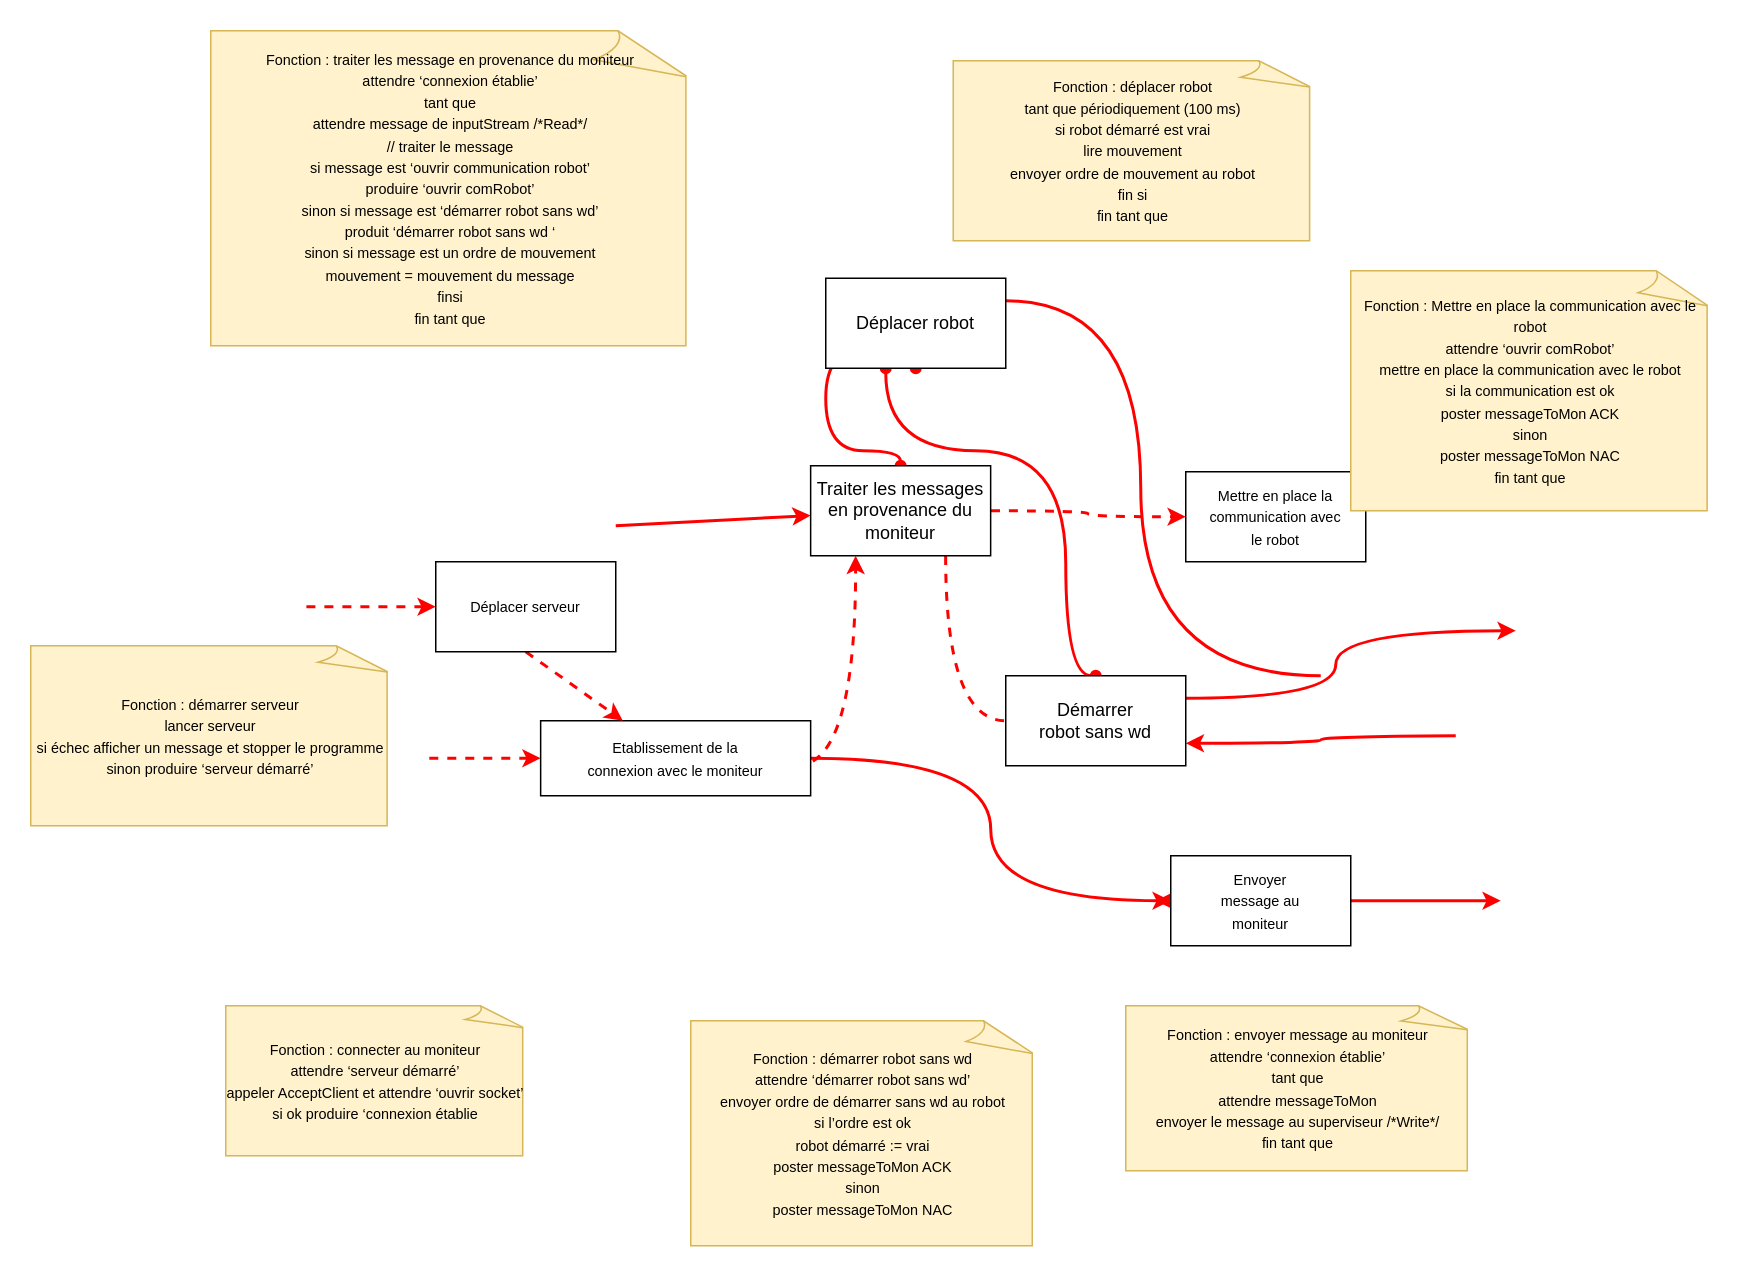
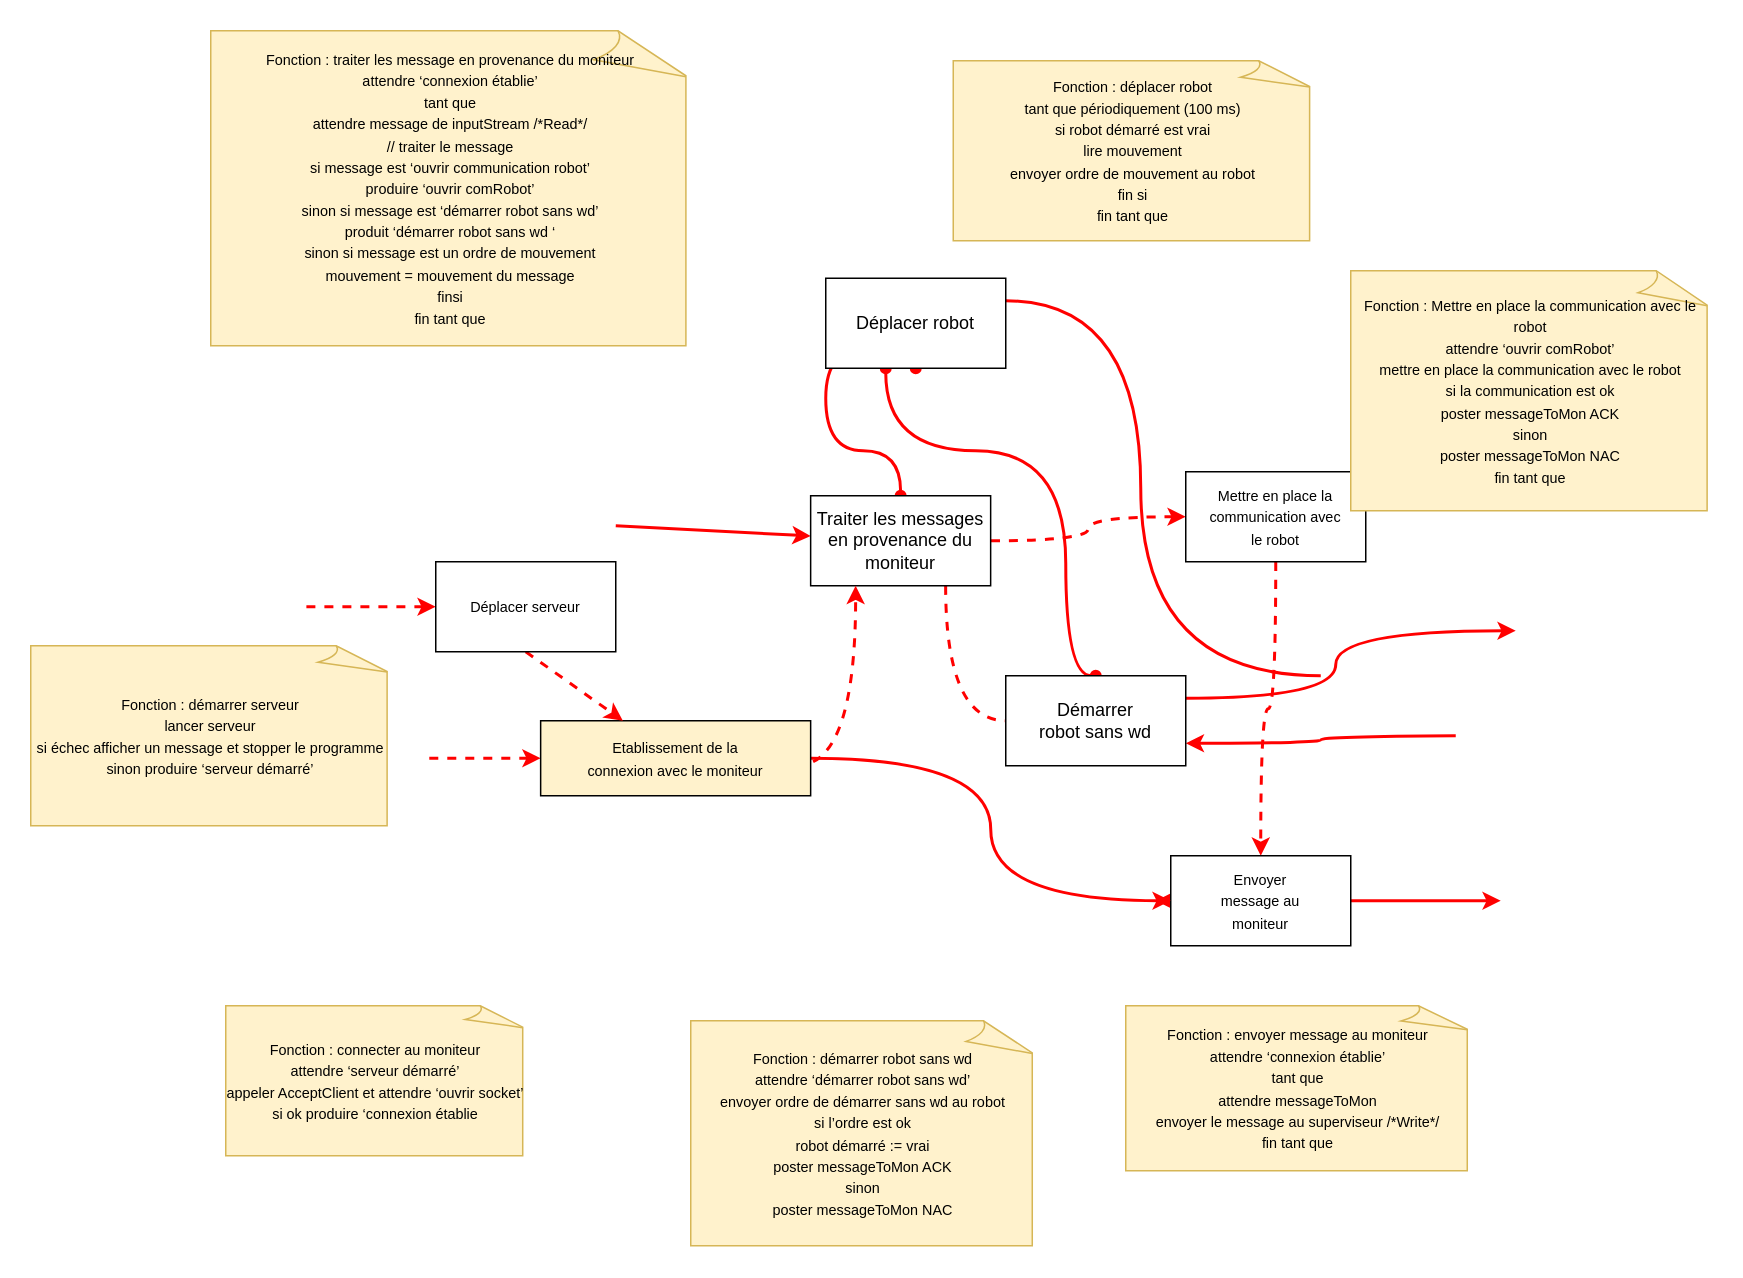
- <mxCell id="10" value="Traiter les messages en provenance du moniteur" style="rounded=0;whiteSpace=wrap;html=1;" vertex="1" parent="1"><mxGeometry x="539.93" y="310" width="120" height="60" as="geometry" /></mxCell>
+ <mxCell id="10" value="Traiter les messages en provenance du moniteur" style="rounded=0;whiteSpace=wrap;html=1;" vertex="1" parent="1"><mxGeometry x="539.93" y="330" width="120" height="60" as="geometry" /></mxCell>
+ <mxCell id="11" style="edgeStyle=orthogonalEdgeStyle;curved=1;rounded=0;orthogonalLoop=1;jettySize=auto;html=1;dashed=1;startArrow=none;startFill=0;endArrow=classic;endFill=1;strokeColor=#FF0000;strokeWidth=2;" edge="1" parent="1" source="12" target="18"><mxGeometry relative="1" as="geometry" /></mxCell>
- <mxCell id="22" value="&lt;span style=&quot;left: 313.501px ; top: 520.768px ; font-size: 9.6px ; font-family: sans-serif ; transform: scalex(0.82)&quot; dir=&quot;ltr&quot;&gt;Etablissement de la&lt;/span&gt;&lt;br&gt;&lt;span style=&quot;left: 300.858px ; top: 532.288px ; font-size: 9.6px ; font-family: sans-serif ; transform: scalex(0.771)&quot; dir=&quot;ltr&quot;&gt;connexion avec le moniteur&lt;/span&gt;" style="rounded=0;whiteSpace=wrap;html=1;" vertex="1" parent="1"><mxGeometry x="359.93" y="480" width="180" height="50" as="geometry" /></mxCell>
+ <mxCell id="22" value="&lt;span style=&quot;left: 313.501px ; top: 520.768px ; font-size: 9.6px ; font-family: sans-serif ; transform: scalex(0.82)&quot; dir=&quot;ltr&quot;&gt;Etablissement de la&lt;/span&gt;&lt;br&gt;&lt;span style=&quot;left: 300.858px ; top: 532.288px ; font-size: 9.6px ; font-family: sans-serif ; transform: scalex(0.771)&quot; dir=&quot;ltr&quot;&gt;connexion avec le moniteur&lt;/span&gt;" style="rounded=0;whiteSpace=wrap;html=1;fillColor=#fff2cc;" vertex="1" parent="1"><mxGeometry x="359.93" y="480" width="180" height="50" as="geometry" /></mxCell>
